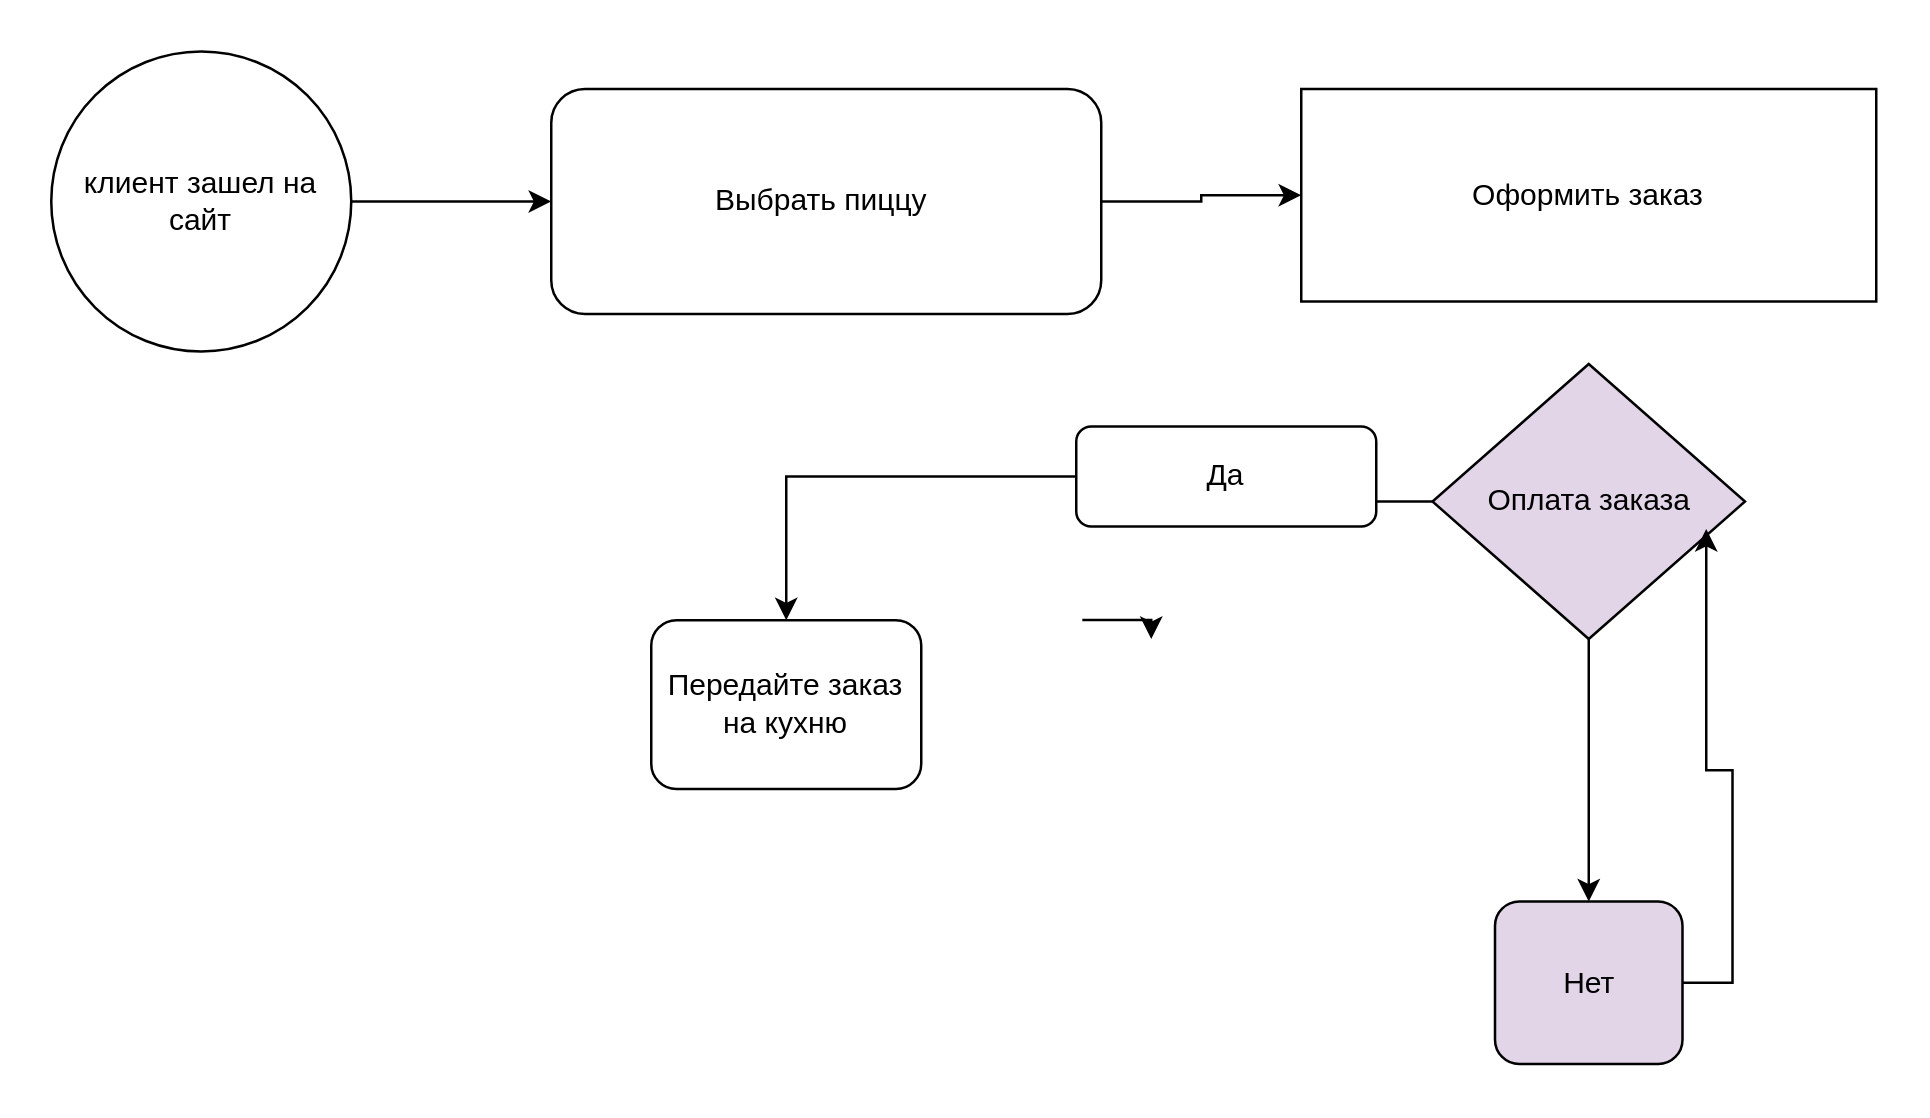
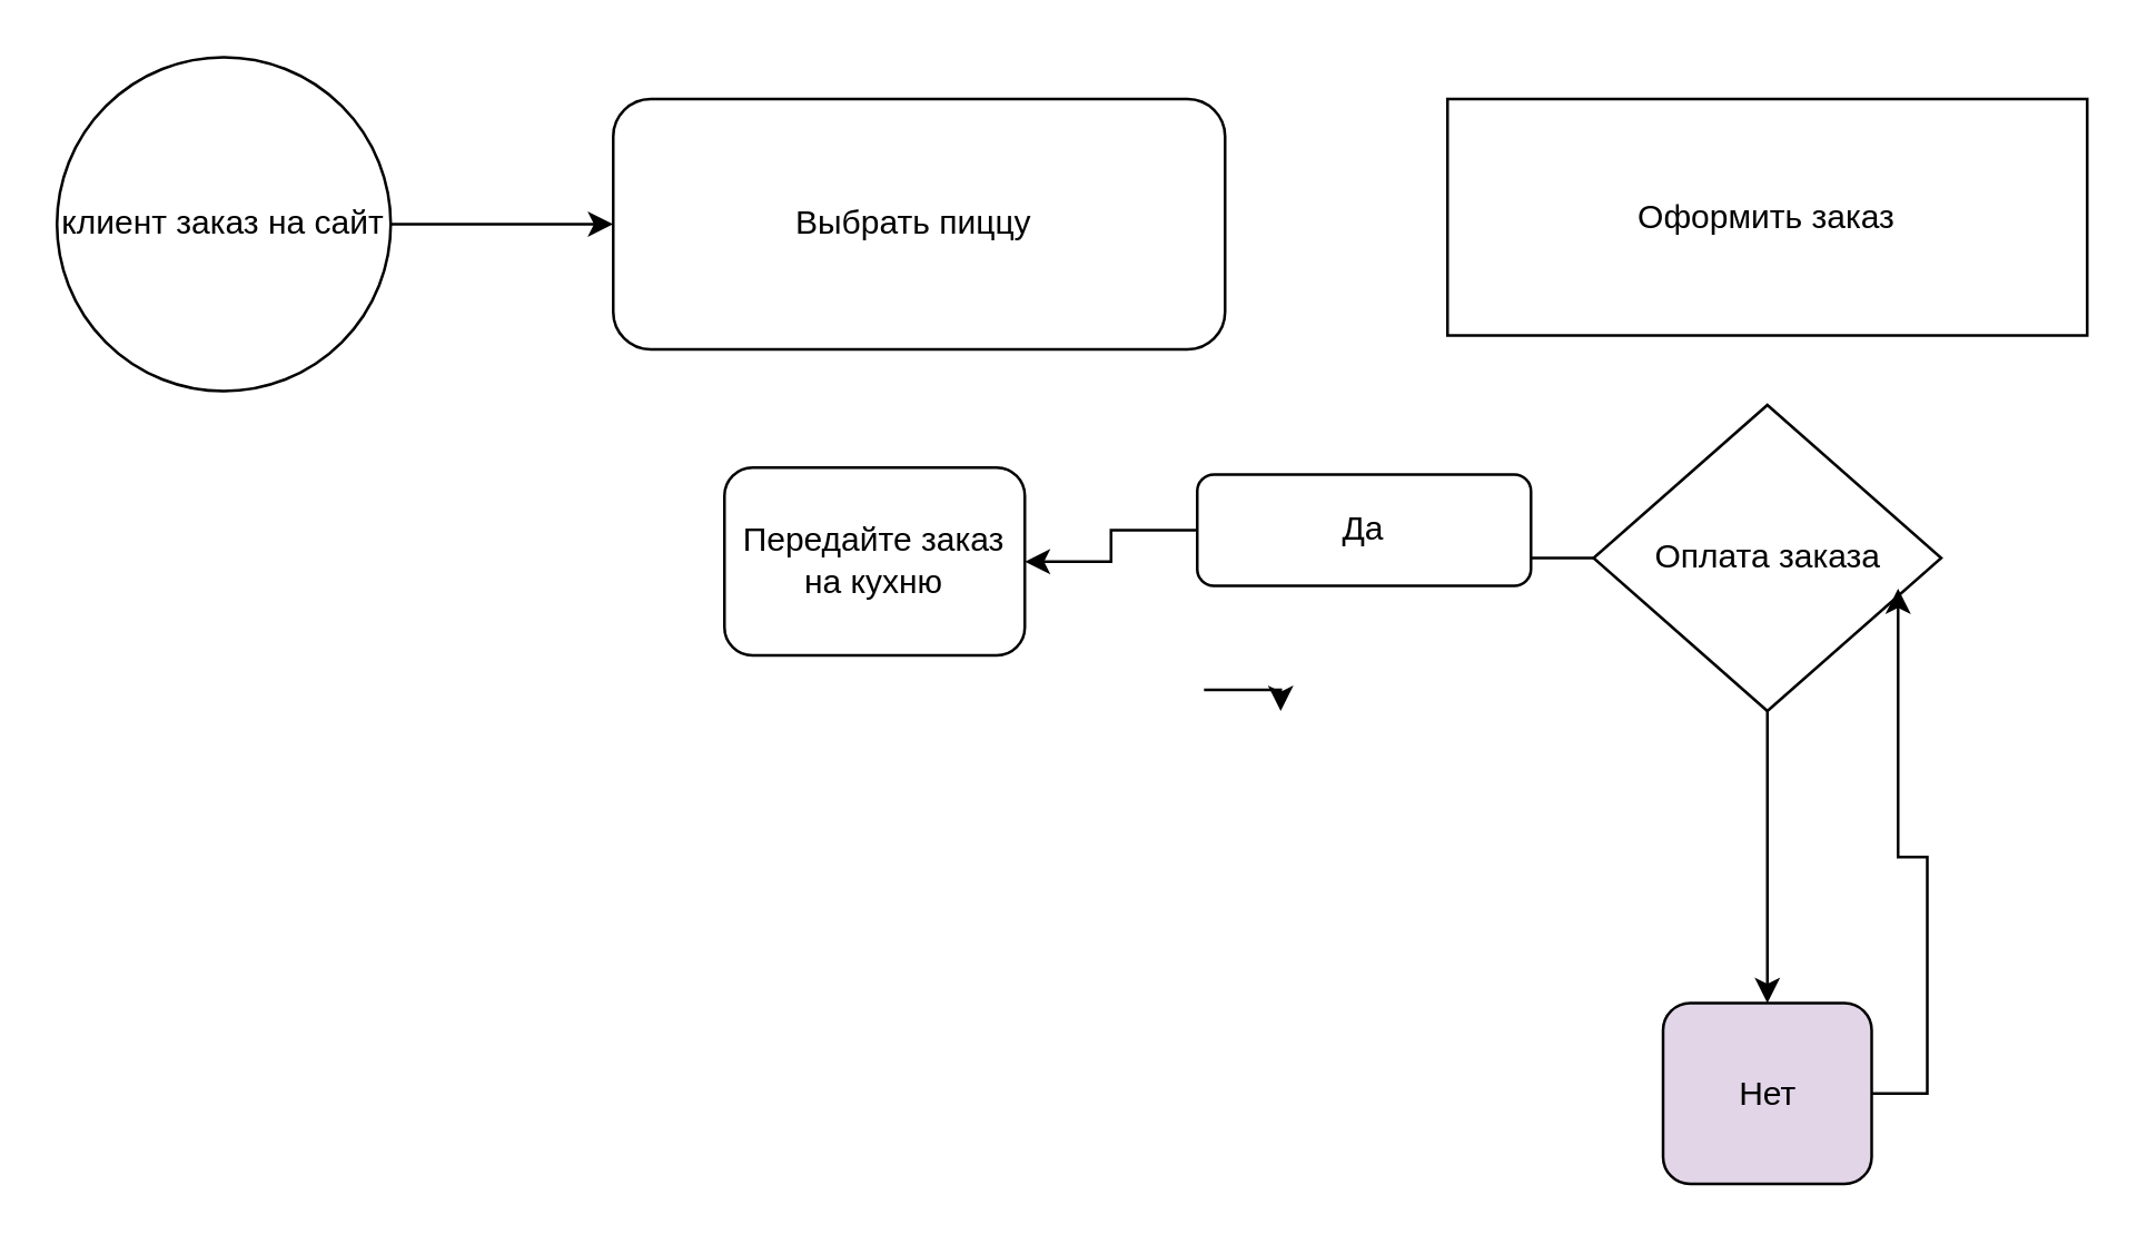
- <mxCell id="4" value="клиент зашел на сайт" style="ellipse;whiteSpace=wrap;html=1;aspect=fixed;" parent="1" vertex="1"><mxGeometry x="20" y="20" width="120" height="120" as="geometry" /></mxCell>
+ <mxCell id="4" value="клиент заказ на сайт" style="ellipse;whiteSpace=wrap;html=1;aspect=fixed;" parent="1" vertex="1"><mxGeometry x="20" y="20" width="120" height="120" as="geometry" /></mxCell>
- <mxCell id="5" value="" style="edgeStyle=orthogonalEdgeStyle;rounded=0;orthogonalLoop=1;jettySize=auto;html=1;" parent="1" source="6" target="7" edge="1"><mxGeometry relative="1" as="geometry" /></mxCell>
- <mxCell id="10" value="Оплата заказа" style="rhombus;whiteSpace=wrap;html=1;fillColor=#e1d5e7;" parent="1" vertex="1"><mxGeometry x="572.5" y="145" width="125" height="110" as="geometry" /></mxCell>
+ <mxCell id="10" value="Оплата заказа" style="rhombus;whiteSpace=wrap;html=1;" parent="1" vertex="1"><mxGeometry x="572.5" y="145" width="125" height="110" as="geometry" /></mxCell>
- <mxCell id="15" value="Передайте заказ на кухню" style="rounded=1;whiteSpace=wrap;html=1;" parent="1" vertex="1"><mxGeometry x="260" y="247.5" width="108" height="67.5" as="geometry" /></mxCell>
+ <mxCell id="15" value="Передайте заказ на кухню" style="rounded=1;whiteSpace=wrap;html=1;" parent="1" vertex="1"><mxGeometry x="260" y="167.5" width="108" height="67.5" as="geometry" /></mxCell>
